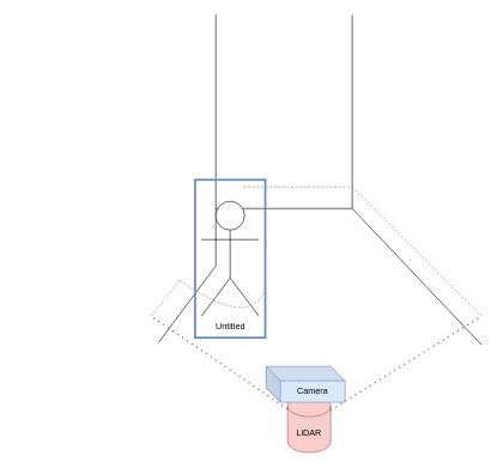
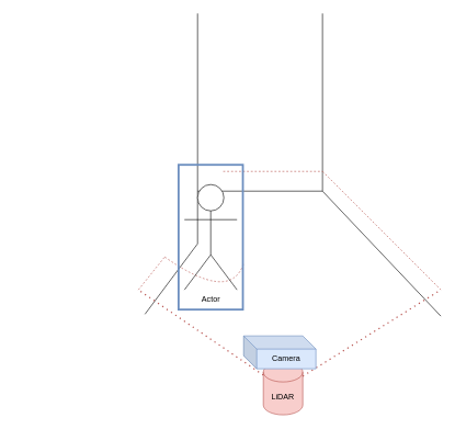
- <mxCell id="15" value="Untitled" style="shape=umlActor;verticalLabelPosition=bottom;verticalAlign=top;html=1;outlineConnect=0;" vertex="1" parent="13"><mxGeometry x="280" y="280" width="80" height="160" as="geometry" /></mxCell>
+ <mxCell id="15" value="Actor" style="shape=umlActor;verticalLabelPosition=bottom;verticalAlign=top;html=1;outlineConnect=0;" vertex="1" parent="13"><mxGeometry x="280" y="280" width="80" height="160" as="geometry" /></mxCell>
